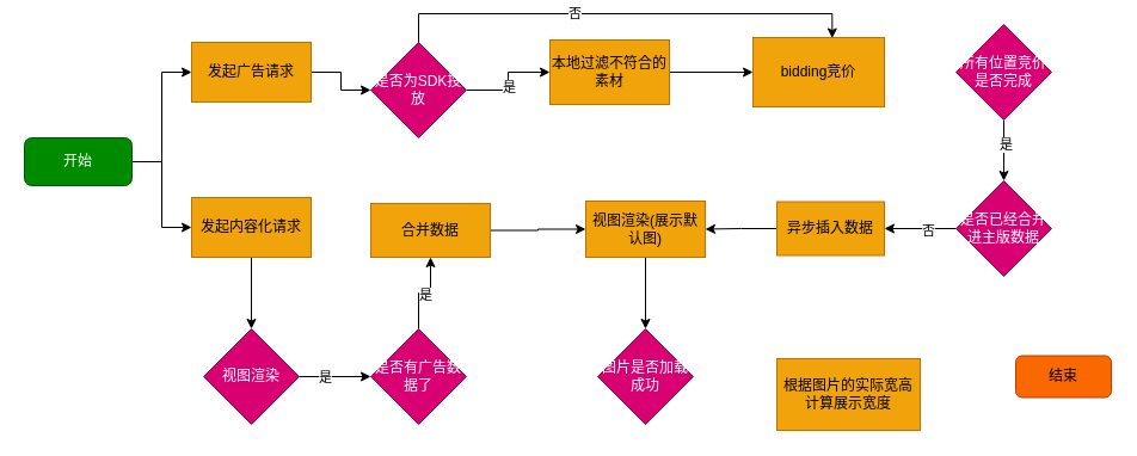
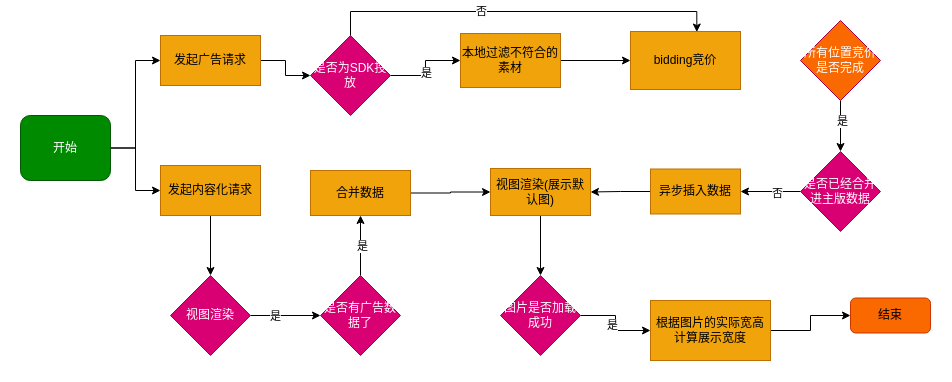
- <mxCell id="14" value="所有位置竞价是否完成" style="rhombus;whiteSpace=wrap;html=1;rounded=0;fillColor=#d80073;fontColor=#ffffff;strokeColor=#A50040;" vertex="1" parent="1"><mxGeometry x="800" y="20" width="80" height="80" as="geometry" /></mxCell>
+ <mxCell id="14" value="所有位置竞价是否完成" style="rhombus;whiteSpace=wrap;html=1;rounded=0;fillColor=#fa6800;fontColor=#ffffff;strokeColor=#A50040;" vertex="1" parent="1"><mxGeometry x="800" y="20" width="80" height="80" as="geometry" /></mxCell>
- <mxCell id="4" value="开始" style="rounded=1;whiteSpace=wrap;html=1;fillColor=#008a00;fontColor=#ffffff;strokeColor=#005700;" vertex="1" parent="1"><mxGeometry x="20" y="115" width="90" height="40" as="geometry" /></mxCell>
+ <mxCell id="4" value="开始" style="rounded=1;whiteSpace=wrap;html=1;fillColor=#008a00;fontColor=#ffffff;strokeColor=#005700;" vertex="1" parent="1"><mxGeometry x="20" y="115" width="90" height="65" as="geometry" /></mxCell>
- <mxCell id="17" value="是否有广告数据了" style="rhombus;whiteSpace=wrap;html=1;rounded=0;fillColor=#d80073;fontColor=#ffffff;strokeColor=#A50040;" vertex="1" parent="1"><mxGeometry x="310" y="275" width="80" height="80" as="geometry" /></mxCell>
+ <mxCell id="17" value="是否有广告数据了" style="rhombus;whiteSpace=wrap;html=1;rounded=0;fillColor=#d80073;fontColor=#ffffff;strokeColor=#A50040;" vertex="1" parent="1"><mxGeometry x="320" y="275" width="80" height="80" as="geometry" /></mxCell>
+ <mxCell id="35" value="" style="edgeStyle=orthogonalEdgeStyle;rounded=0;orthogonalLoop=1;jettySize=auto;html=1;" edge="1" parent="1" source="37" target="39"><mxGeometry relative="1" as="geometry" /></mxCell>
+ <mxCell id="36" value="是" style="edgeLabel;html=1;align=center;verticalAlign=middle;resizable=0;points=[];" vertex="1" connectable="0" parent="35"><mxGeometry x="0.034" y="-4" relative="1" as="geometry"><mxPoint as="offset" /></mxGeometry></mxCell>
+ <mxCell id="38" value="" style="edgeStyle=orthogonalEdgeStyle;rounded=0;orthogonalLoop=1;jettySize=auto;html=1;" edge="1" parent="1" source="39" target="40"><mxGeometry relative="1" as="geometry" /></mxCell>
